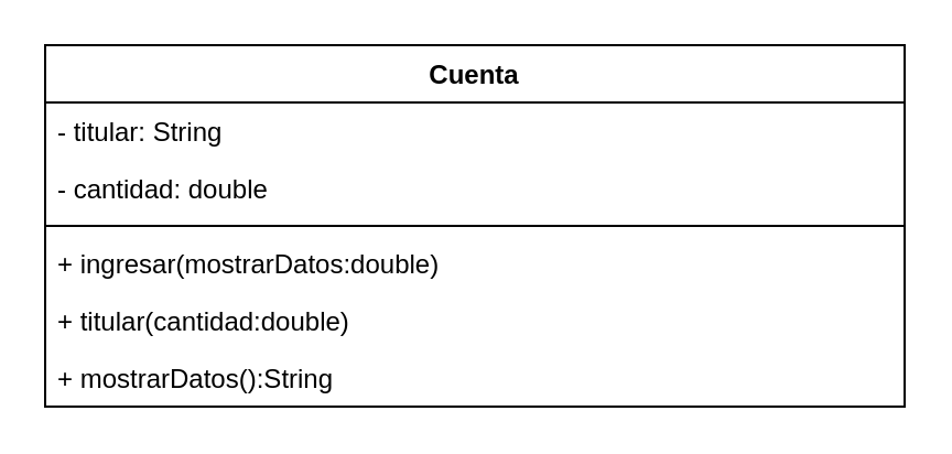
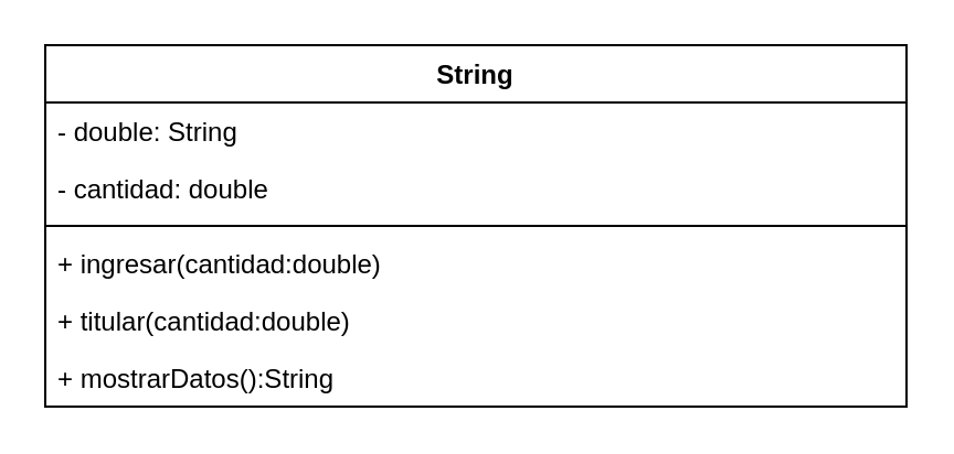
- <mxCell id="2" value="Cuenta" style="swimlane;fontStyle=1;align=center;verticalAlign=top;childLayout=stackLayout;horizontal=1;startSize=26;horizontalStack=0;resizeParent=1;resizeParentMax=0;resizeLast=0;collapsible=1;marginBottom=0;whiteSpace=wrap;html=1;" vertex="1" parent="1"><mxGeometry x="20" y="20" width="390" height="164" as="geometry" /></mxCell>
+ <mxCell id="2" value="String" style="swimlane;fontStyle=1;align=center;verticalAlign=top;childLayout=stackLayout;horizontal=1;startSize=26;horizontalStack=0;resizeParent=1;resizeParentMax=0;resizeLast=0;collapsible=1;marginBottom=0;whiteSpace=wrap;html=1;" vertex="1" parent="1"><mxGeometry x="20" y="20" width="390" height="164" as="geometry" /></mxCell>
- <mxCell id="3" value="- titular: String" style="text;strokeColor=none;fillColor=none;align=left;verticalAlign=top;spacingLeft=4;spacingRight=4;overflow=hidden;rotatable=0;points=[[0,0.5],[1,0.5]];portConstraint=eastwest;whiteSpace=wrap;html=1;" vertex="1" parent="2"><mxGeometry y="26" width="390" height="26" as="geometry" /></mxCell>
+ <mxCell id="3" value="- double: String" style="text;strokeColor=none;fillColor=none;align=left;verticalAlign=top;spacingLeft=4;spacingRight=4;overflow=hidden;rotatable=0;points=[[0,0.5],[1,0.5]];portConstraint=eastwest;whiteSpace=wrap;html=1;" vertex="1" parent="2"><mxGeometry y="26" width="390" height="26" as="geometry" /></mxCell>
- <mxCell id="6" value="+ ingresar(mostrarDatos:double)" style="text;strokeColor=none;fillColor=none;align=left;verticalAlign=top;spacingLeft=4;spacingRight=4;overflow=hidden;rotatable=0;points=[[0,0.5],[1,0.5]];portConstraint=eastwest;whiteSpace=wrap;html=1;" vertex="1" parent="2"><mxGeometry y="86" width="390" height="26" as="geometry" /></mxCell>
+ <mxCell id="6" value="+ ingresar(cantidad:double)" style="text;strokeColor=none;fillColor=none;align=left;verticalAlign=top;spacingLeft=4;spacingRight=4;overflow=hidden;rotatable=0;points=[[0,0.5],[1,0.5]];portConstraint=eastwest;whiteSpace=wrap;html=1;" vertex="1" parent="2"><mxGeometry y="86" width="390" height="26" as="geometry" /></mxCell>
